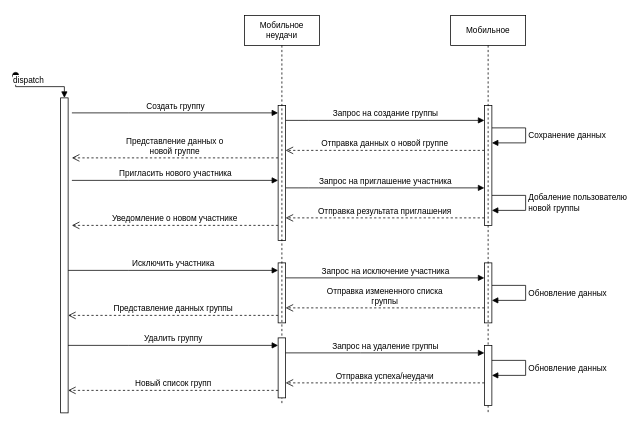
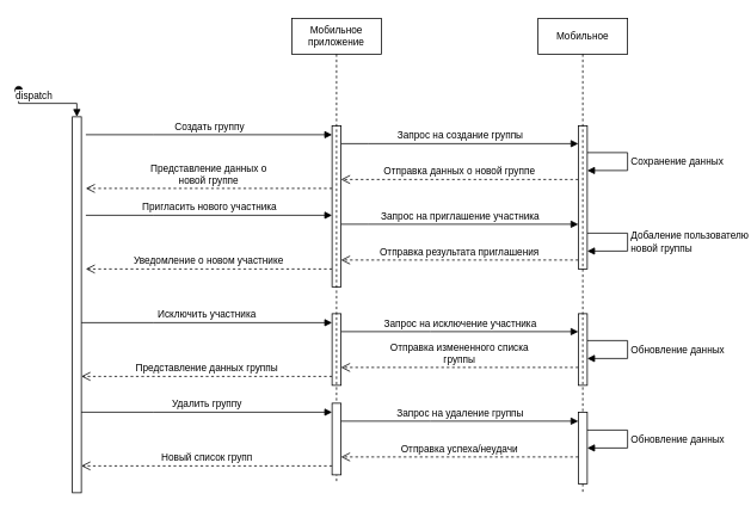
- <mxCell id="23" value="Мобильное неудачи" style="shape=umlLifeline;perimeter=lifelinePerimeter;whiteSpace=wrap;html=1;container=0;dropTarget=0;collapsible=0;recursiveResize=0;outlineConnect=0;portConstraint=eastwest;newEdgeStyle={&quot;edgeStyle&quot;:&quot;elbowEdgeStyle&quot;,&quot;elbow&quot;:&quot;vertical&quot;,&quot;curved&quot;:0,&quot;rounded&quot;:0};fontSize=11;" vertex="1" parent="1"><mxGeometry x="325" y="20" width="100" height="520" as="geometry" /></mxCell>
+ <mxCell id="23" value="Мобильное приложение" style="shape=umlLifeline;perimeter=lifelinePerimeter;whiteSpace=wrap;html=1;container=0;dropTarget=0;collapsible=0;recursiveResize=0;outlineConnect=0;portConstraint=eastwest;newEdgeStyle={&quot;edgeStyle&quot;:&quot;elbowEdgeStyle&quot;,&quot;elbow&quot;:&quot;vertical&quot;,&quot;curved&quot;:0,&quot;rounded&quot;:0};fontSize=11;" vertex="1" parent="1"><mxGeometry x="325" y="20" width="100" height="520" as="geometry" /></mxCell>
